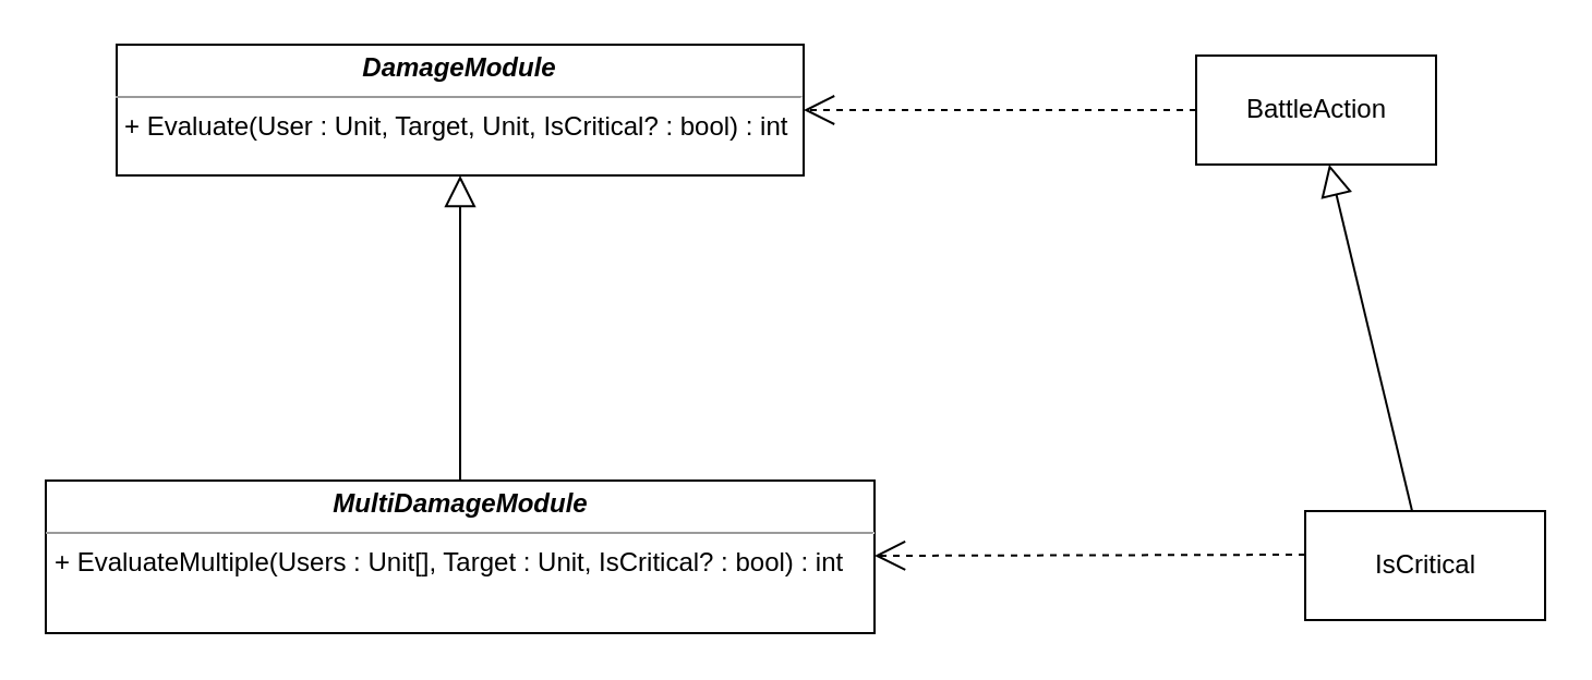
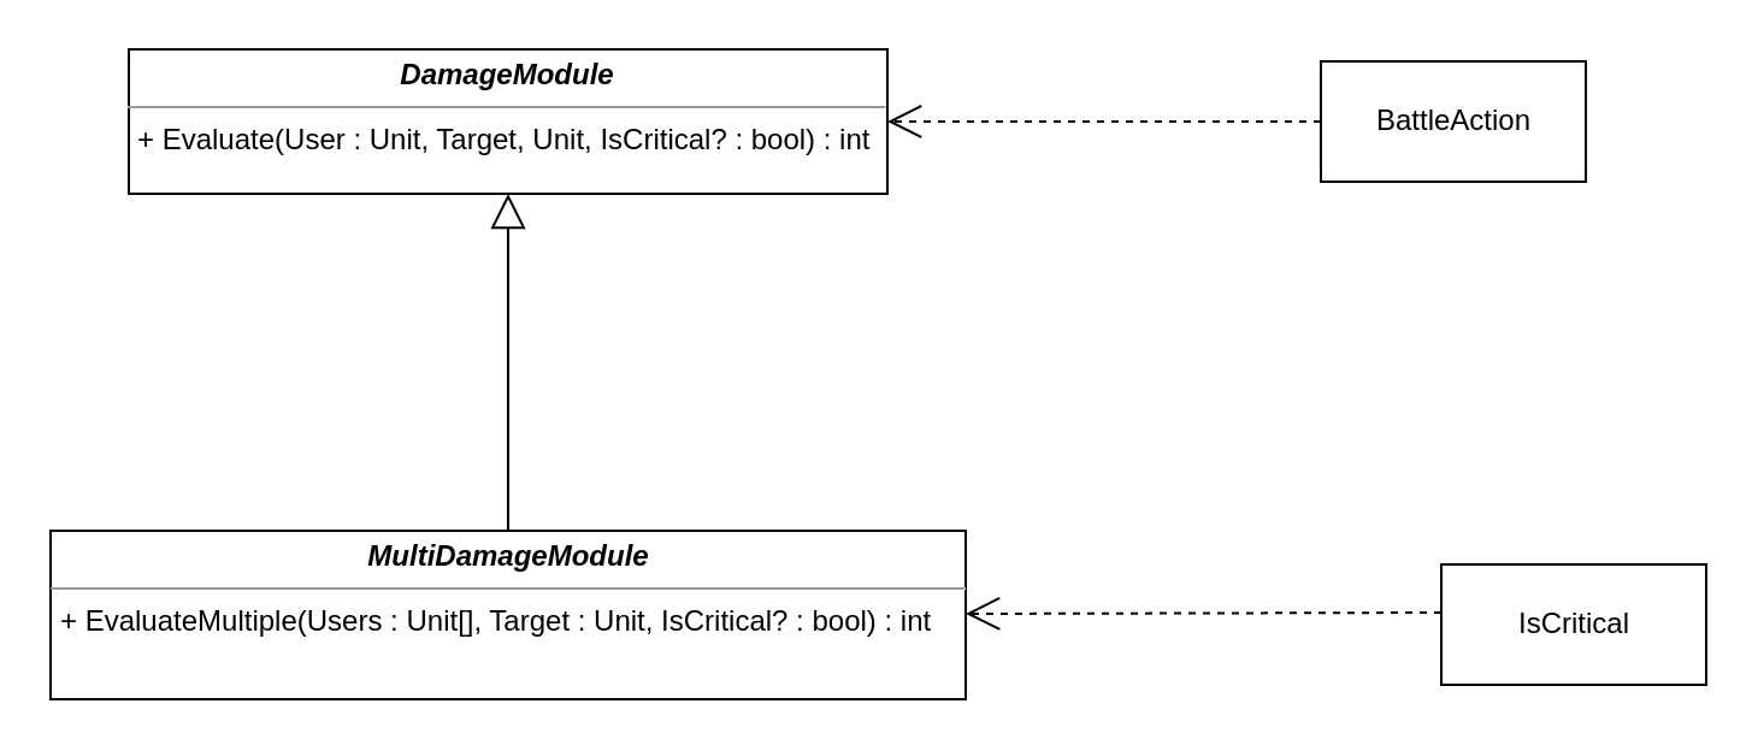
- <mxCell id="7" value="" style="edgeStyle=none;html=1;endSize=12;endArrow=block;endFill=0;" edge="1" parent="1" source="6" target="5"><mxGeometry width="160" relative="1" as="geometry"><mxPoint x="608" y="160" as="sourcePoint" /><mxPoint x="768" y="160" as="targetPoint" /></mxGeometry></mxCell>
